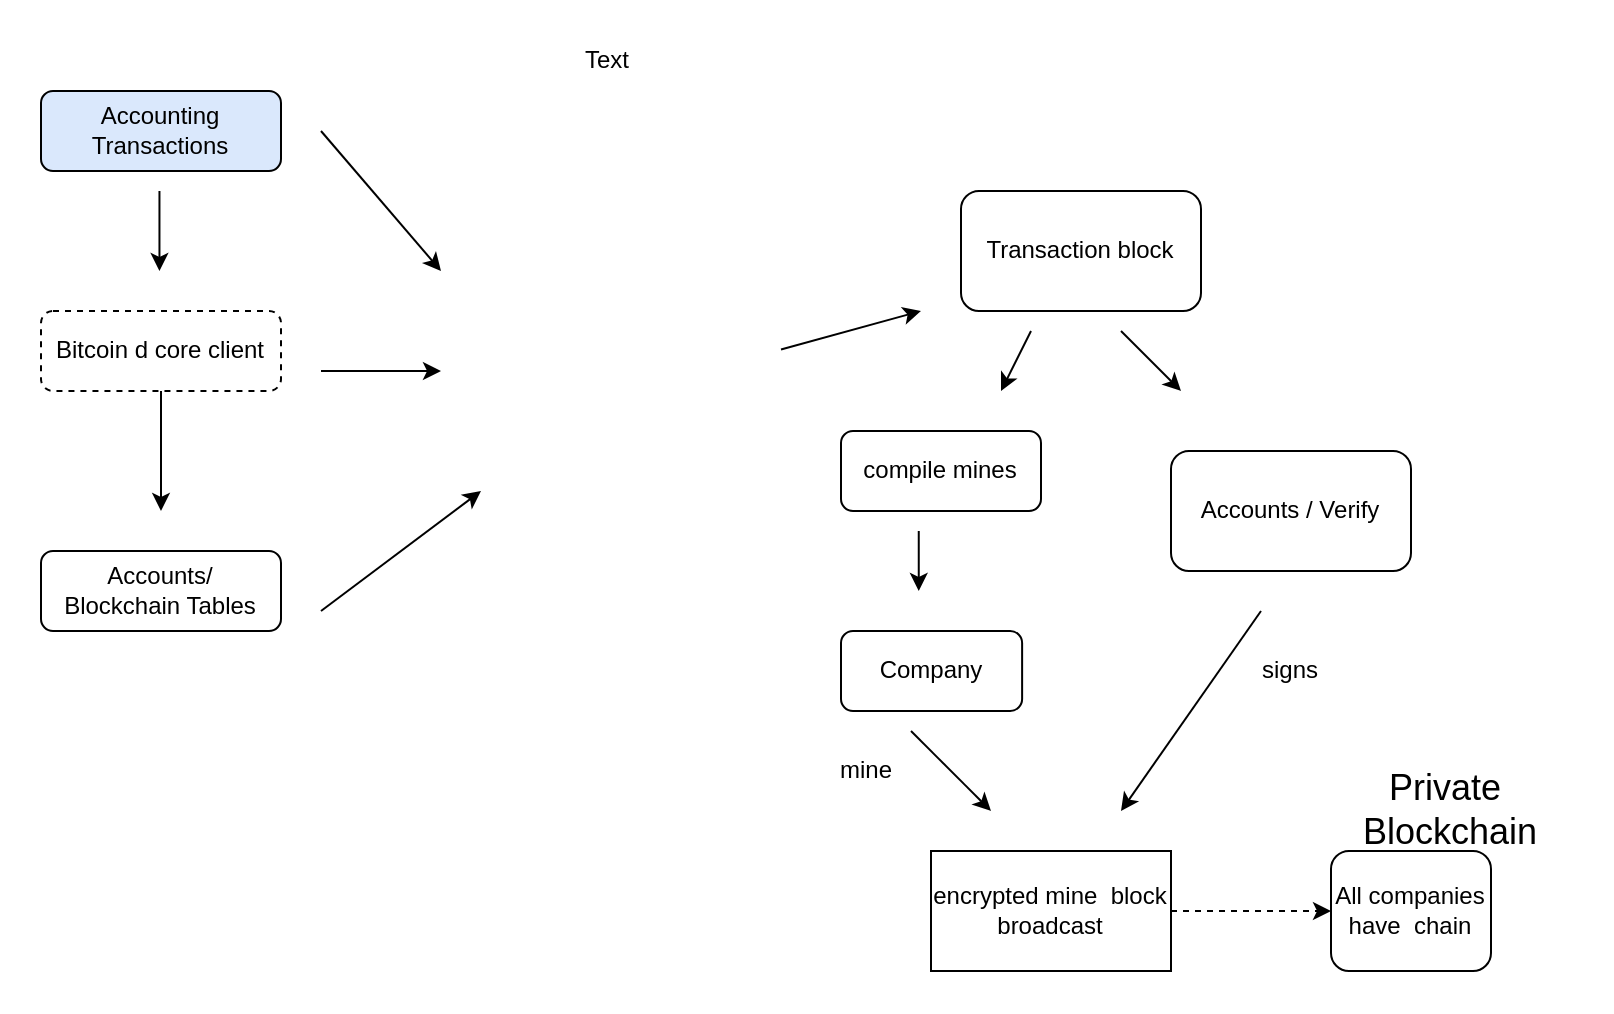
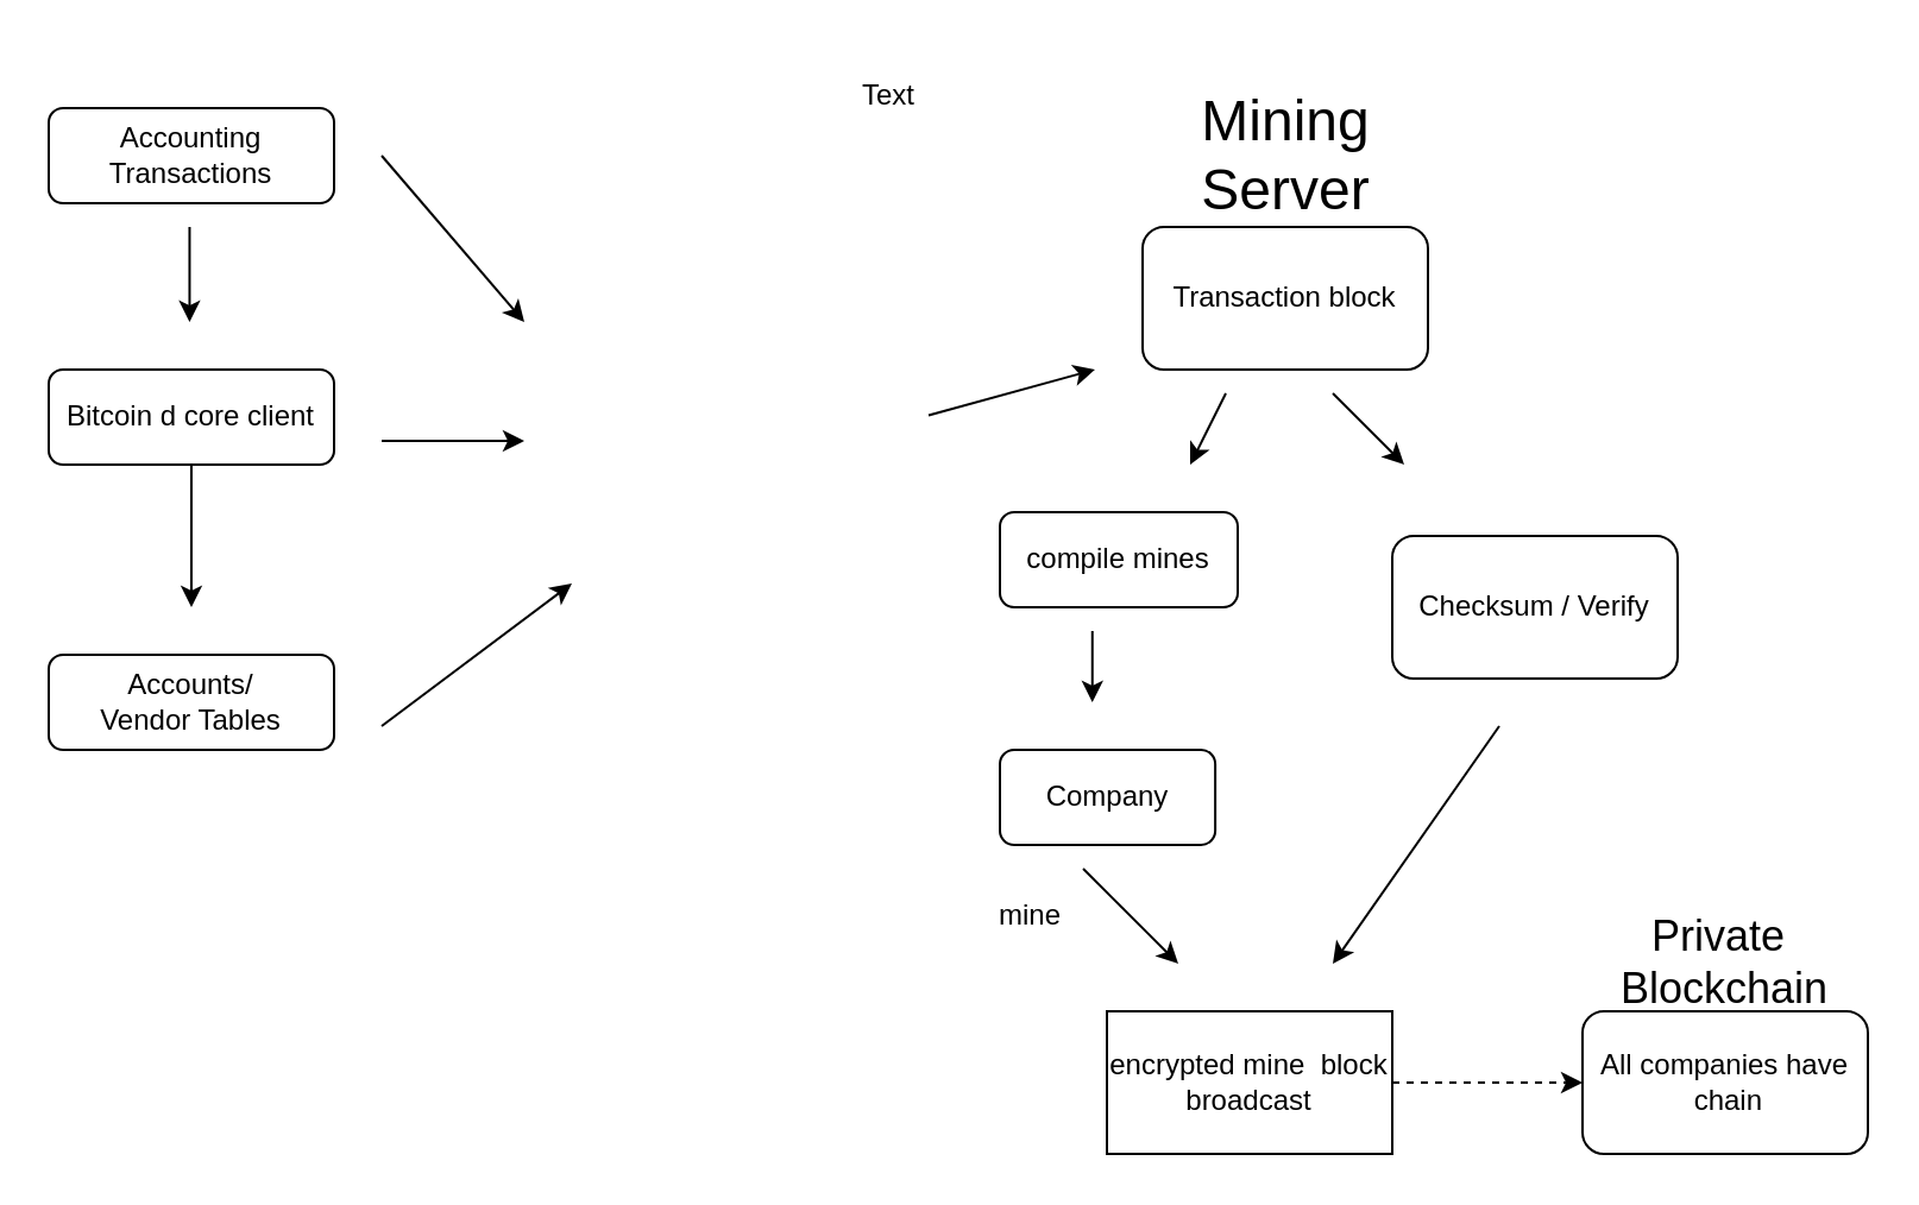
- <mxCell id="27" value="Text" style="text;html=1;align=center;verticalAlign=middle;resizable=0;points=[];autosize=1;" vertex="1" parent="1"><mxGeometry x="283" y="20" width="40" height="20" as="geometry" /></mxCell>
+ <mxCell id="27" value="Text" style="text;html=1;align=center;verticalAlign=middle;resizable=0;points=[];autosize=1;" vertex="1" parent="1"><mxGeometry x="353" y="30" width="40" height="20" as="geometry" /></mxCell>
- <mxCell id="2" value="Accounting&lt;br&gt;Transactions" style="rounded=1;whiteSpace=wrap;html=1;fontSize=12;glass=0;strokeWidth=1;shadow=0;fillColor=#dae8fc;" parent="1" vertex="1"><mxGeometry y="45" width="120" height="40" as="geometry" x="20" /></mxCell>
+ <mxCell id="2" value="Accounting&lt;br&gt;Transactions" style="rounded=1;whiteSpace=wrap;html=1;fontSize=12;glass=0;strokeWidth=1;shadow=0;" parent="1" vertex="1"><mxGeometry y="45" width="120" height="40" as="geometry" x="20" /></mxCell>
+ <mxCell id="11" value="&lt;font style=&quot;font-size: 24px&quot;&gt;Mining&lt;br&gt;Server&lt;/font&gt;" style="text;html=1;align=center;verticalAlign=middle;resizable=0;points=[];autosize=1;" vertex="1" parent="1"><mxGeometry x="495" y="45" width="90" height="40" as="geometry" /></mxCell>
- <mxCell id="4" value="Bitcoin d core client" style="rounded=1;whiteSpace=wrap;html=1;fontSize=12;glass=0;strokeWidth=1;shadow=0;dashed=1;" parent="1" vertex="1"><mxGeometry x="20" y="155" width="120" height="40" as="geometry" /></mxCell>
+ <mxCell id="4" value="Bitcoin d core client" style="rounded=1;whiteSpace=wrap;html=1;fontSize=12;glass=0;strokeWidth=1;shadow=0;" parent="1" vertex="1"><mxGeometry x="20" y="155" width="120" height="40" as="geometry" /></mxCell>
- <mxCell id="19" value="Accounts / Verify" style="rounded=1;whiteSpace=wrap;html=1;" vertex="1" parent="1"><mxGeometry x="585" y="225" width="120" height="60" as="geometry" /></mxCell>
+ <mxCell id="19" value="Checksum / Verify" style="rounded=1;whiteSpace=wrap;html=1;" vertex="1" parent="1"><mxGeometry x="585" y="225" width="120" height="60" as="geometry" /></mxCell>
- <mxCell id="5" value="Accounts/&lt;br&gt;Blockchain Tables" style="rounded=1;whiteSpace=wrap;html=1;fontSize=12;glass=0;strokeWidth=1;shadow=0;" parent="1" vertex="1"><mxGeometry y="275" width="120" height="40" as="geometry" x="20" /></mxCell>
+ <mxCell id="5" value="Accounts/&lt;br&gt;Vendor Tables" style="rounded=1;whiteSpace=wrap;html=1;fontSize=12;glass=0;strokeWidth=1;shadow=0;" parent="1" vertex="1"><mxGeometry y="275" width="120" height="40" as="geometry" x="20" /></mxCell>
- <mxCell id="21" value="signs" style="text;html=1;strokeColor=none;fillColor=none;align=center;verticalAlign=middle;whiteSpace=wrap;rounded=0;" vertex="1" parent="1"><mxGeometry x="625" y="325" width="40" height="20" as="geometry" /></mxCell>
- <mxCell id="24" value="All companies have &amp;nbsp;chain" style="rounded=1;whiteSpace=wrap;html=1;" vertex="1" parent="1"><mxGeometry x="665" y="425" width="80" height="60" as="geometry" /></mxCell>
+ <mxCell id="24" value="All companies have &amp;nbsp;chain" style="rounded=1;whiteSpace=wrap;html=1;" vertex="1" parent="1"><mxGeometry x="665" y="425" width="120" height="60" as="geometry" /></mxCell>
